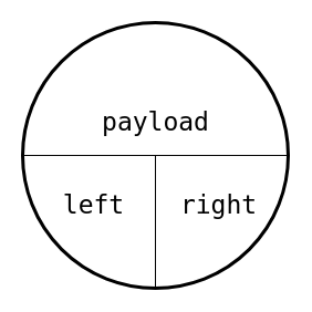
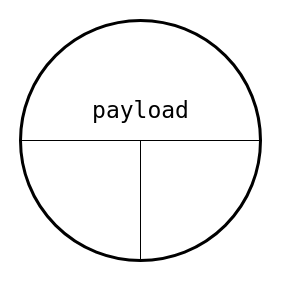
- <mxCell id="7" value="&lt;pre&gt;&lt;font style=&quot;font-size: 23px&quot;&gt;left&lt;/font&gt;&lt;/pre&gt;" style="text;html=1;strokeColor=none;fillColor=none;align=center;verticalAlign=middle;whiteSpace=wrap;rounded=0;" vertex="1" parent="2"><mxGeometry x="17" y="150" width="95" height="30" as="geometry" /></mxCell>
- <mxCell id="8" value="&lt;pre&gt;&lt;font style=&quot;font-size: 23px&quot;&gt;right&lt;/font&gt;&lt;/pre&gt;" style="text;html=1;strokeColor=none;fillColor=none;align=center;verticalAlign=middle;whiteSpace=wrap;rounded=0;" vertex="1" parent="2"><mxGeometry x="130" y="150" width="95" height="30" as="geometry" /></mxCell>
